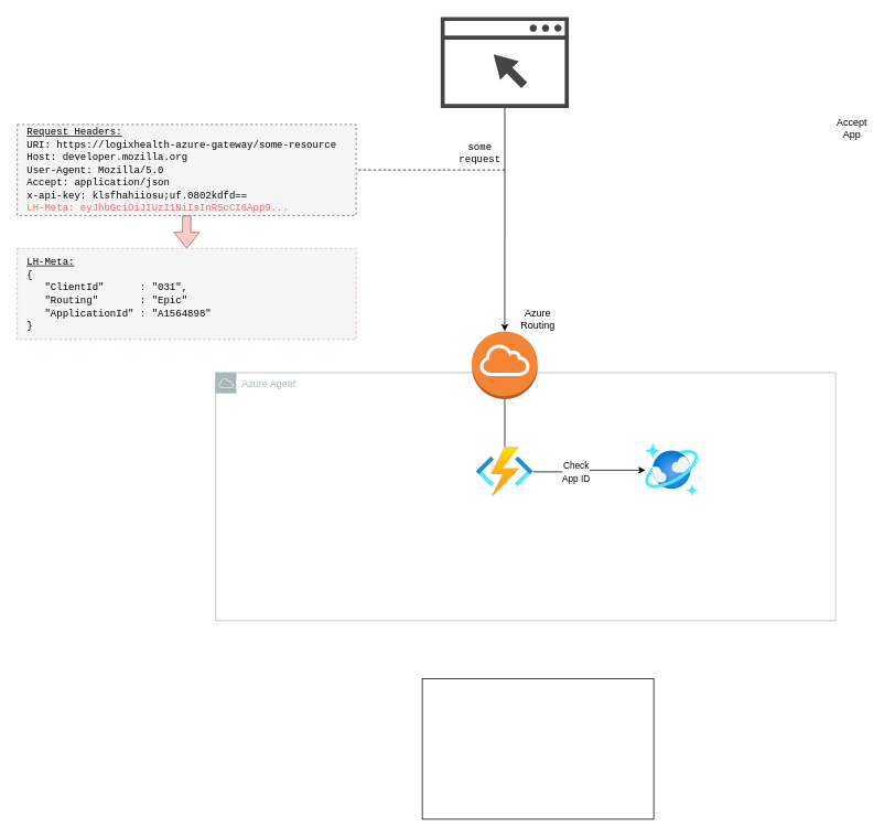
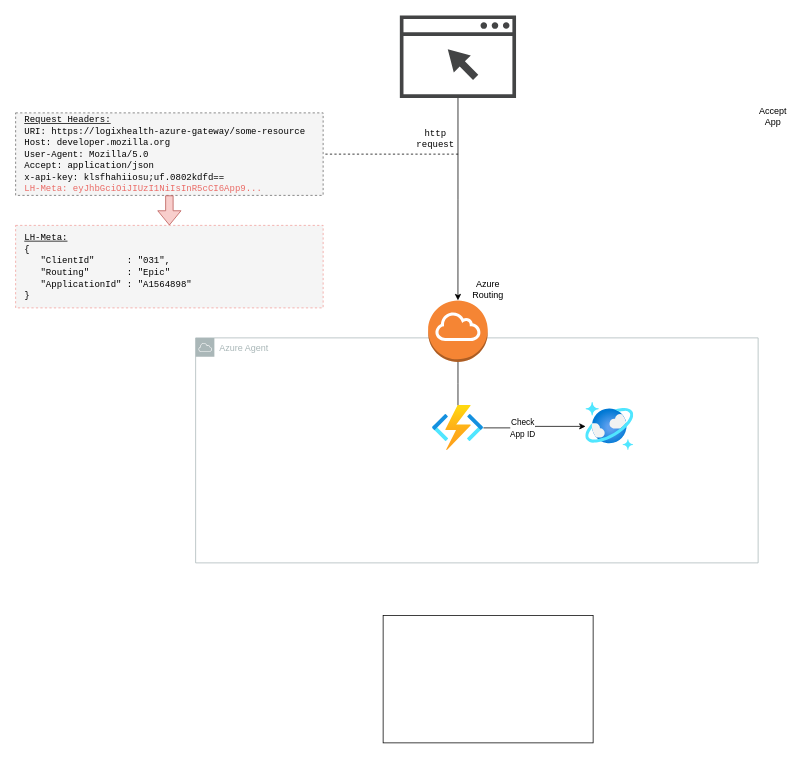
- <mxCell id="15" value="some request" style="text;html=1;strokeColor=none;fillColor=none;align=center;verticalAlign=middle;whiteSpace=wrap;rounded=0;fontFamily=Courier New;fontColor=#000000;" vertex="1" parent="1"><mxGeometry x="550" y="170" width="60" height="30" as="geometry" /></mxCell>
+ <mxCell id="15" value="http request" style="text;html=1;strokeColor=none;fillColor=none;align=center;verticalAlign=middle;whiteSpace=wrap;rounded=0;fontFamily=Courier New;fontColor=#000000;" vertex="1" parent="1"><mxGeometry x="550" y="170" width="60" height="30" as="geometry" /></mxCell>
